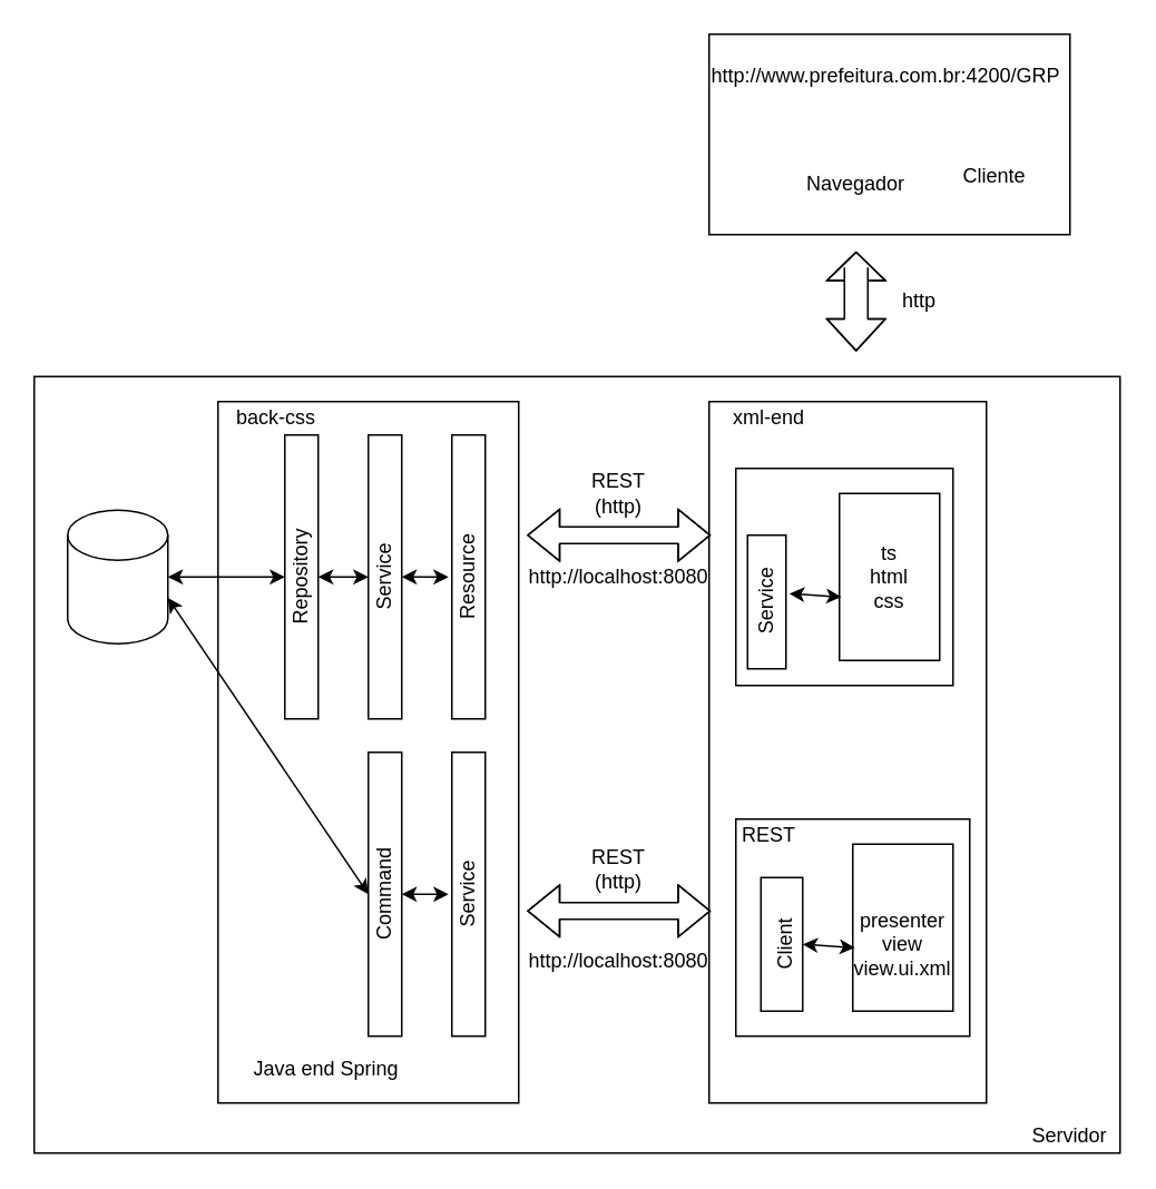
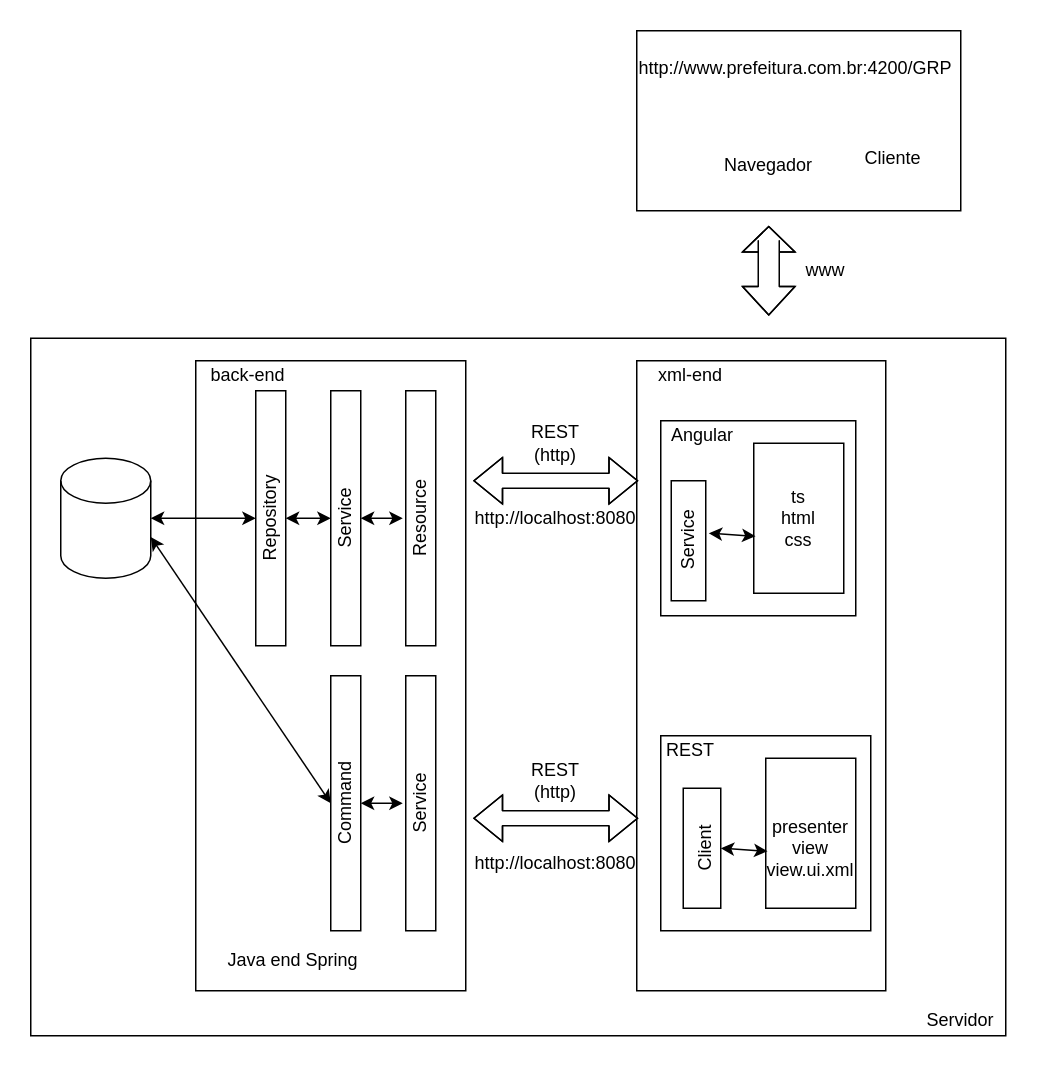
- <mxCell id="41" value="http" style="text;html=1;strokeColor=none;fillColor=none;align=center;verticalAlign=middle;whiteSpace=wrap;rounded=0;" parent="1" vertex="1"><mxGeometry x="530" y="170" width="40" height="20" as="geometry" /></mxCell>
+ <mxCell id="41" value="www" style="text;html=1;strokeColor=none;fillColor=none;align=center;verticalAlign=middle;whiteSpace=wrap;rounded=0;" parent="1" vertex="1"><mxGeometry x="530" y="170" width="40" height="20" as="geometry" /></mxCell>
- <mxCell id="15" value="back-css&lt;br&gt;" style="text;html=1;strokeColor=none;fillColor=none;align=center;verticalAlign=middle;whiteSpace=wrap;rounded=0;" parent="1" vertex="1"><mxGeometry x="130" y="240" width="70" height="20" as="geometry" /></mxCell>
+ <mxCell id="15" value="back-end&lt;br&gt;" style="text;html=1;strokeColor=none;fillColor=none;align=center;verticalAlign=middle;whiteSpace=wrap;rounded=0;" parent="1" vertex="1"><mxGeometry x="130" y="240" width="70" height="20" as="geometry" /></mxCell>
+ <mxCell id="19" value="Angular" style="text;html=1;strokeColor=none;fillColor=none;align=center;verticalAlign=middle;whiteSpace=wrap;rounded=0;" parent="1" vertex="1"><mxGeometry x="447.5" y="280" width="40" height="20" as="geometry" /></mxCell>
